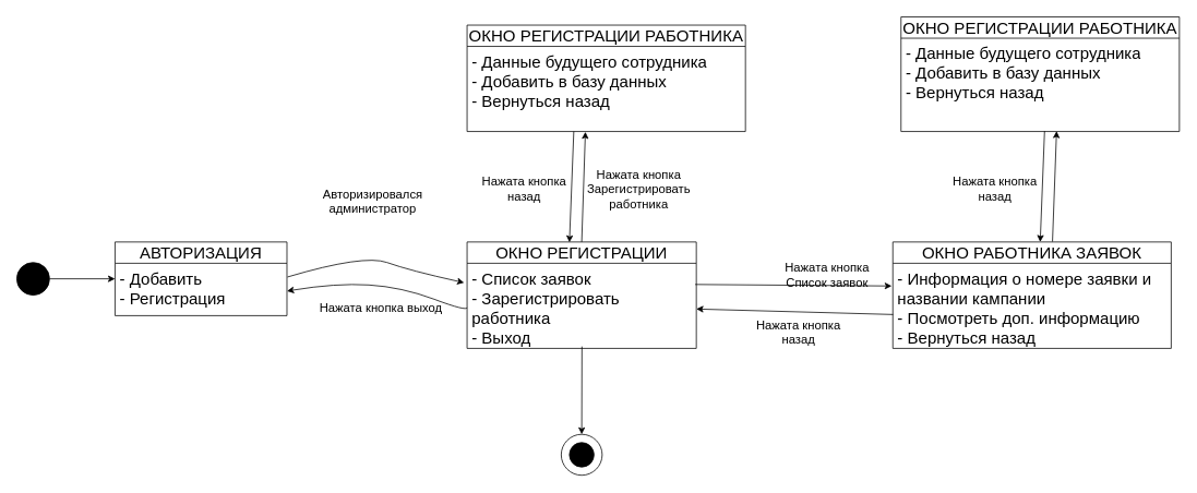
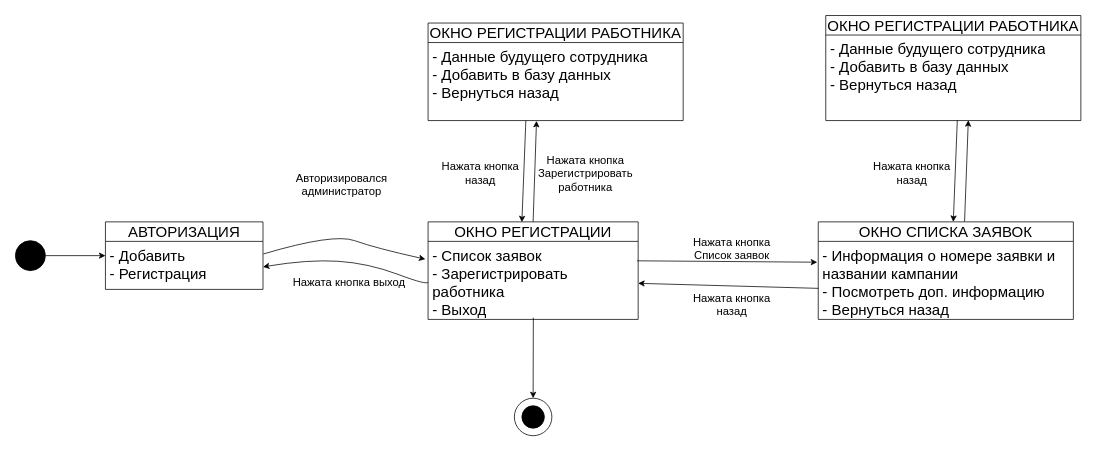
- <mxCell id="21" value="&lt;font style=&quot;font-size: 20px;&quot;&gt;ОКНО РАБОТНИКА ЗАЯВОК&lt;/font&gt;" style="swimlane;fontStyle=0;childLayout=stackLayout;horizontal=1;startSize=26;fillColor=none;horizontalStack=0;resizeParent=1;resizeParentMax=0;resizeLast=0;collapsible=1;marginBottom=0;whiteSpace=wrap;html=1;" vertex="1" parent="1"><mxGeometry x="1090" y="295" width="340" height="130" as="geometry"><mxRectangle x="160" y="188" width="190" height="40" as="alternateBounds" /></mxGeometry></mxCell>
+ <mxCell id="21" value="&lt;font style=&quot;font-size: 20px;&quot;&gt;ОКНО СПИСКА ЗАЯВОК&lt;/font&gt;" style="swimlane;fontStyle=0;childLayout=stackLayout;horizontal=1;startSize=26;fillColor=none;horizontalStack=0;resizeParent=1;resizeParentMax=0;resizeLast=0;collapsible=1;marginBottom=0;whiteSpace=wrap;html=1;" vertex="1" parent="1"><mxGeometry x="1090" y="295" width="340" height="130" as="geometry"><mxRectangle x="160" y="188" width="190" height="40" as="alternateBounds" /></mxGeometry></mxCell>
- <mxCell id="26" value="&lt;font style=&quot;font-size: 15px;&quot;&gt;Нажата кнопка Список заявок&lt;/font&gt;" style="text;html=1;strokeColor=none;fillColor=none;align=center;verticalAlign=middle;whiteSpace=wrap;rounded=0;" vertex="1" parent="1"><mxGeometry x="955" y="315" width="110" height="40" as="geometry" /></mxCell>
+ <mxCell id="26" value="&lt;font style=&quot;font-size: 15px;&quot;&gt;Нажата кнопка Список заявок&lt;/font&gt;" style="text;html=1;strokeColor=none;fillColor=none;align=center;verticalAlign=middle;whiteSpace=wrap;rounded=0;" vertex="1" parent="1"><mxGeometry x="920" y="310" width="110" height="40" as="geometry" /></mxCell>
